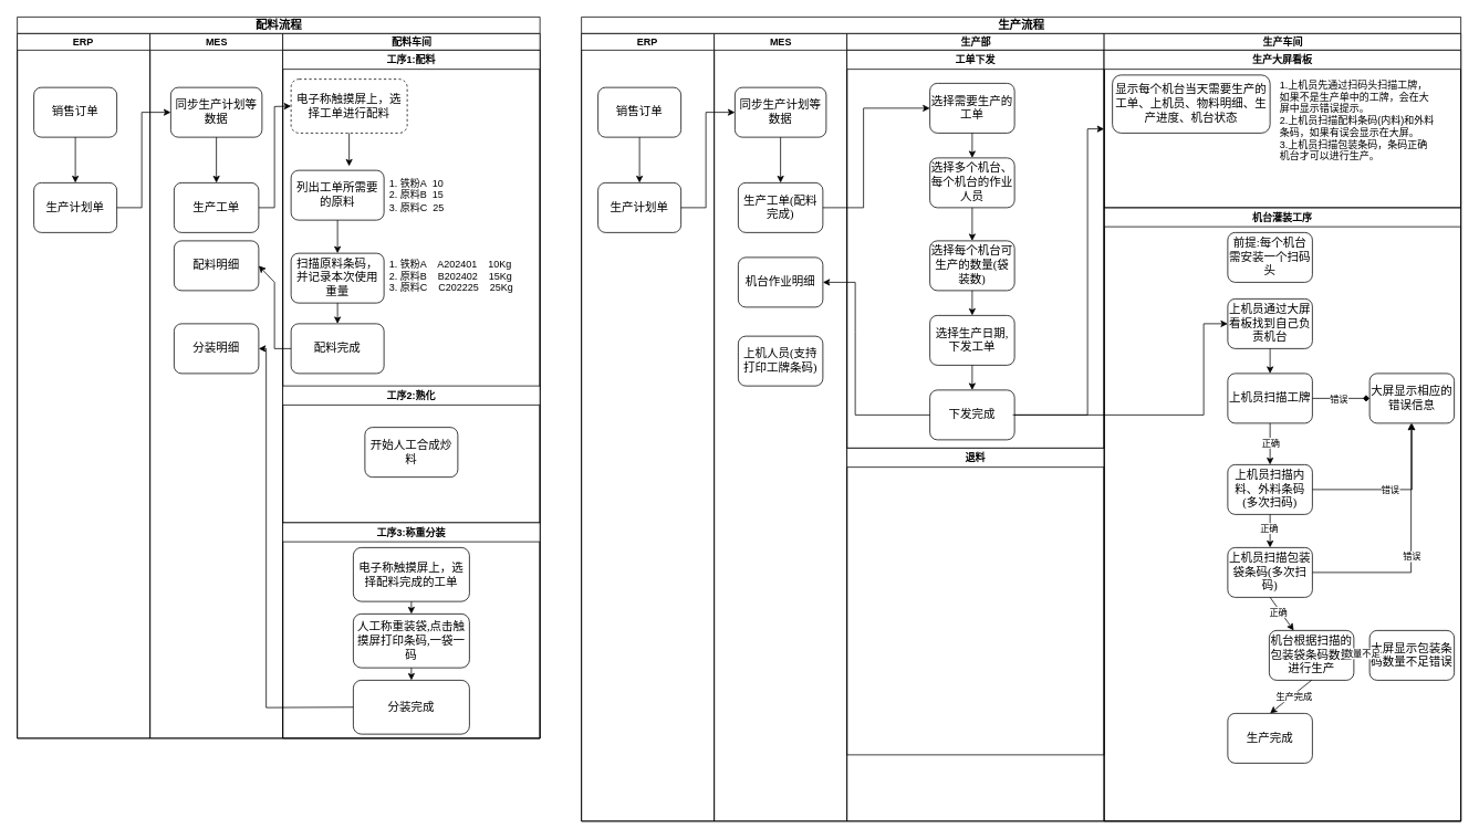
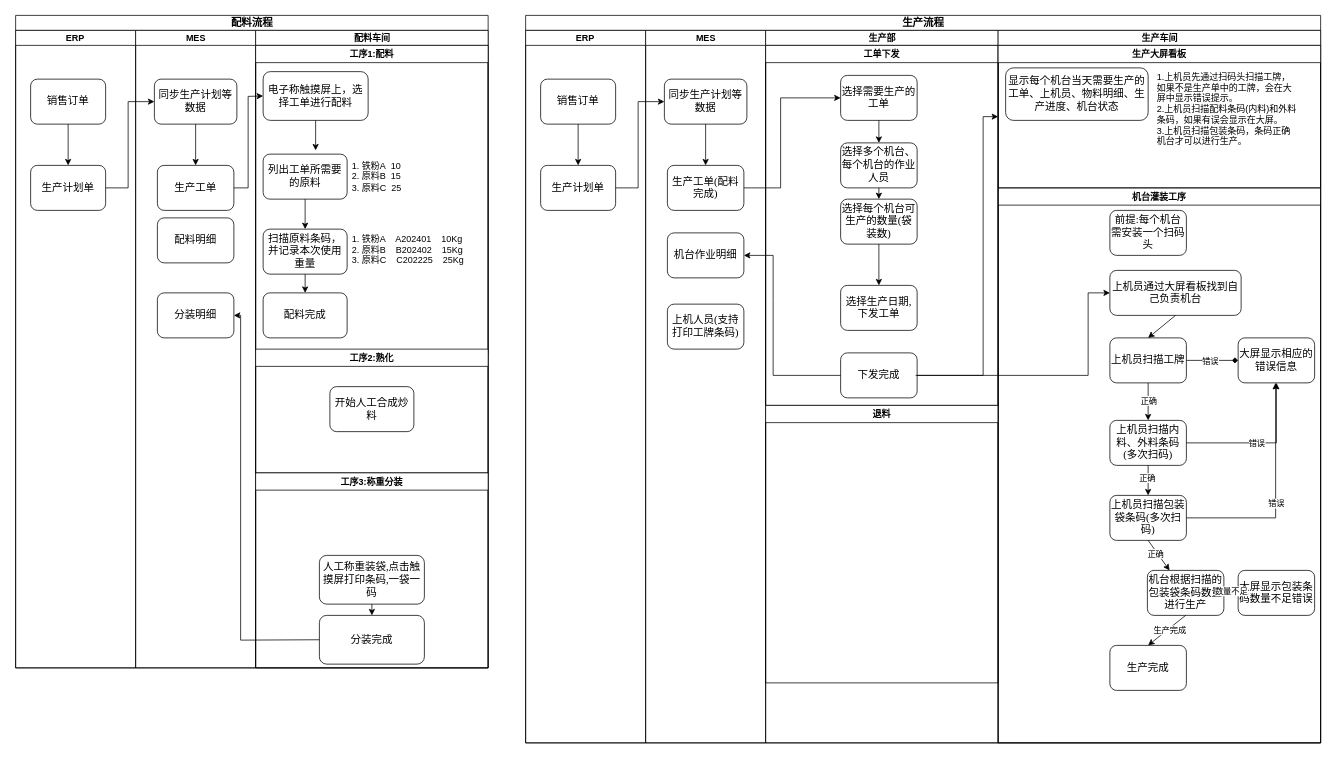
- <mxCell id="18" value="&lt;font style=&quot;font-size: 14px;&quot;&gt;电子称触摸屏上，选择工单进行配料&lt;/font&gt;" style="rounded=1;whiteSpace=wrap;html=1;shadow=0;labelBackgroundColor=none;strokeWidth=1;fontFamily=Verdana;fontSize=8;align=center;dashed=1;" parent="17" vertex="1"><mxGeometry x="10" y="55" width="140" height="65" as="geometry" /></mxCell>
+ <mxCell id="18" value="&lt;font style=&quot;font-size: 14px;&quot;&gt;电子称触摸屏上，选择工单进行配料&lt;/font&gt;" style="rounded=1;whiteSpace=wrap;html=1;shadow=0;labelBackgroundColor=none;strokeWidth=1;fontFamily=Verdana;fontSize=8;align=center;" parent="17" vertex="1"><mxGeometry x="10" y="55" width="140" height="65" as="geometry" /></mxCell>
- <mxCell id="63" value="&lt;font style=&quot;font-size: 14px;&quot;&gt;选择每个机台可生产的数量(袋装数)&lt;/font&gt;" style="rounded=1;whiteSpace=wrap;html=1;shadow=0;labelBackgroundColor=none;strokeWidth=1;fontFamily=Verdana;fontSize=8;align=center;" vertex="1" parent="55"><mxGeometry x="100" y="250" width="102" height="60" as="geometry" /></mxCell>
+ <mxCell id="63" value="&lt;font style=&quot;font-size: 14px;&quot;&gt;选择每个机台可生产的数量(袋装数)&lt;/font&gt;" style="rounded=1;whiteSpace=wrap;html=1;shadow=0;labelBackgroundColor=none;strokeWidth=1;fontFamily=Verdana;fontSize=8;align=center;" vertex="1" parent="55"><mxGeometry x="100" y="225" width="102" height="60" as="geometry" /></mxCell>
- <mxCell id="76" value="&lt;span style=&quot;font-size: 14px;&quot;&gt;上机员通过大屏看板找到自己负责机台&lt;/span&gt;" style="rounded=1;whiteSpace=wrap;html=1;shadow=0;labelBackgroundColor=none;strokeWidth=1;fontFamily=Verdana;fontSize=8;align=center;" vertex="1" parent="71"><mxGeometry x="149" y="320" width="102" height="60" as="geometry" /></mxCell>
+ <mxCell id="76" value="&lt;span style=&quot;font-size: 14px;&quot;&gt;上机员通过大屏看板找到自己负责机台&lt;/span&gt;" style="rounded=1;whiteSpace=wrap;html=1;shadow=0;labelBackgroundColor=none;strokeWidth=1;fontFamily=Verdana;fontSize=8;align=center;" vertex="1" parent="71"><mxGeometry x="149" y="320" width="175" height="60" as="geometry" /></mxCell>
- <mxCell id="38" value="" style="endArrow=classic;html=1;rounded=0;exitX=0;exitY=0.5;exitDx=0;exitDy=0;entryX=1;entryY=0.5;entryDx=0;entryDy=0;" edge="1" parent="2" source="24" target="15"><mxGeometry width="50" height="50" relative="1" as="geometry"><mxPoint x="480" y="410" as="sourcePoint" /><mxPoint x="530" y="360" as="targetPoint" /><Array as="points"><mxPoint x="310" y="400" /><mxPoint x="310" y="320" /></Array></mxGeometry></mxCell>
- <mxCell id="61" value="" style="endArrow=classic;html=1;rounded=0;exitX=0.5;exitY=1;exitDx=0;exitDy=0;" edge="1" parent="55" source="58" target="60"><mxGeometry width="50" height="50" relative="1" as="geometry"><mxPoint x="260" y="300" as="sourcePoint" /><mxPoint x="310" y="250" as="targetPoint" /></mxGeometry></mxCell>
- <mxCell id="29" value="&lt;font style=&quot;font-size: 14px;&quot;&gt;电子称触摸屏上，选择配料完成的工单&lt;/font&gt;" style="rounded=1;whiteSpace=wrap;html=1;shadow=0;labelBackgroundColor=none;strokeWidth=1;fontFamily=Verdana;fontSize=8;align=center;" vertex="1" parent="28"><mxGeometry x="85" y="30" width="140" height="65" as="geometry" /></mxCell>
- <mxCell id="32" value="" style="endArrow=classic;html=1;rounded=0;exitX=0.5;exitY=1;exitDx=0;exitDy=0;entryX=0.5;entryY=0;entryDx=0;entryDy=0;" edge="1" parent="28" source="29" target="30"><mxGeometry width="50" height="50" relative="1" as="geometry"><mxPoint x="260" y="100" as="sourcePoint" /><mxPoint x="310" y="50" as="targetPoint" /></mxGeometry></mxCell>
